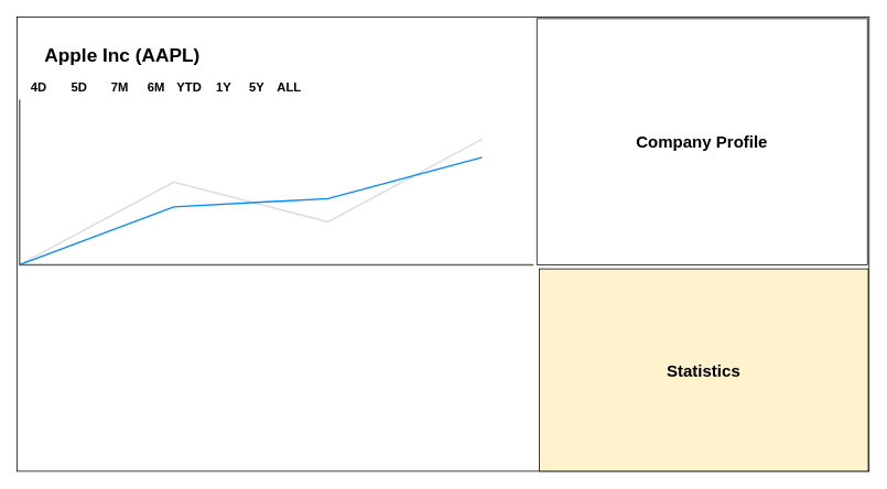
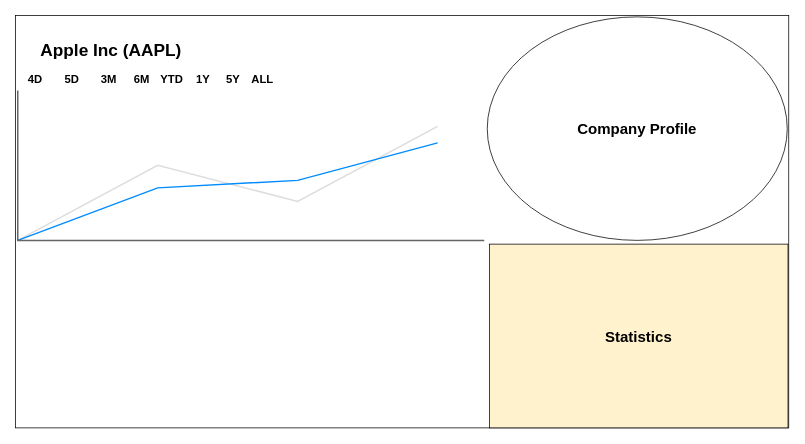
- <mxCell id="7" value="&lt;b style=&quot;&quot;&gt;&lt;font style=&quot;font-size: 15px;&quot;&gt;7M&lt;/font&gt;&lt;/b&gt;" style="text;html=1;strokeColor=none;fillColor=none;align=center;verticalAlign=middle;whiteSpace=wrap;rounded=0;" parent="1" vertex="1"><mxGeometry x="121" y="92" width="47" height="23" as="geometry" /></mxCell>
+ <mxCell id="7" value="&lt;b style=&quot;&quot;&gt;&lt;font style=&quot;font-size: 15px;&quot;&gt;3M&lt;/font&gt;&lt;/b&gt;" style="text;html=1;strokeColor=none;fillColor=none;align=center;verticalAlign=middle;whiteSpace=wrap;rounded=0;" parent="1" vertex="1"><mxGeometry x="121" y="92" width="47" height="23" as="geometry" /></mxCell>
- <mxCell id="13" value="&lt;font style=&quot;font-size: 20px;&quot;&gt;Company Profile&lt;/font&gt;" style="rounded=0;whiteSpace=wrap;html=1;fontStyle=1" parent="1" vertex="1"><mxGeometry x="649" y="22" width="400" height="298" as="geometry" /></mxCell>
+ <mxCell id="13" value="&lt;font style=&quot;font-size: 20px;&quot;&gt;Company Profile&lt;/font&gt;" style="ellipse;whiteSpace=wrap;html=1;fontStyle=1;" parent="1" vertex="1"><mxGeometry x="649" y="22" width="400" height="298" as="geometry" /></mxCell>
